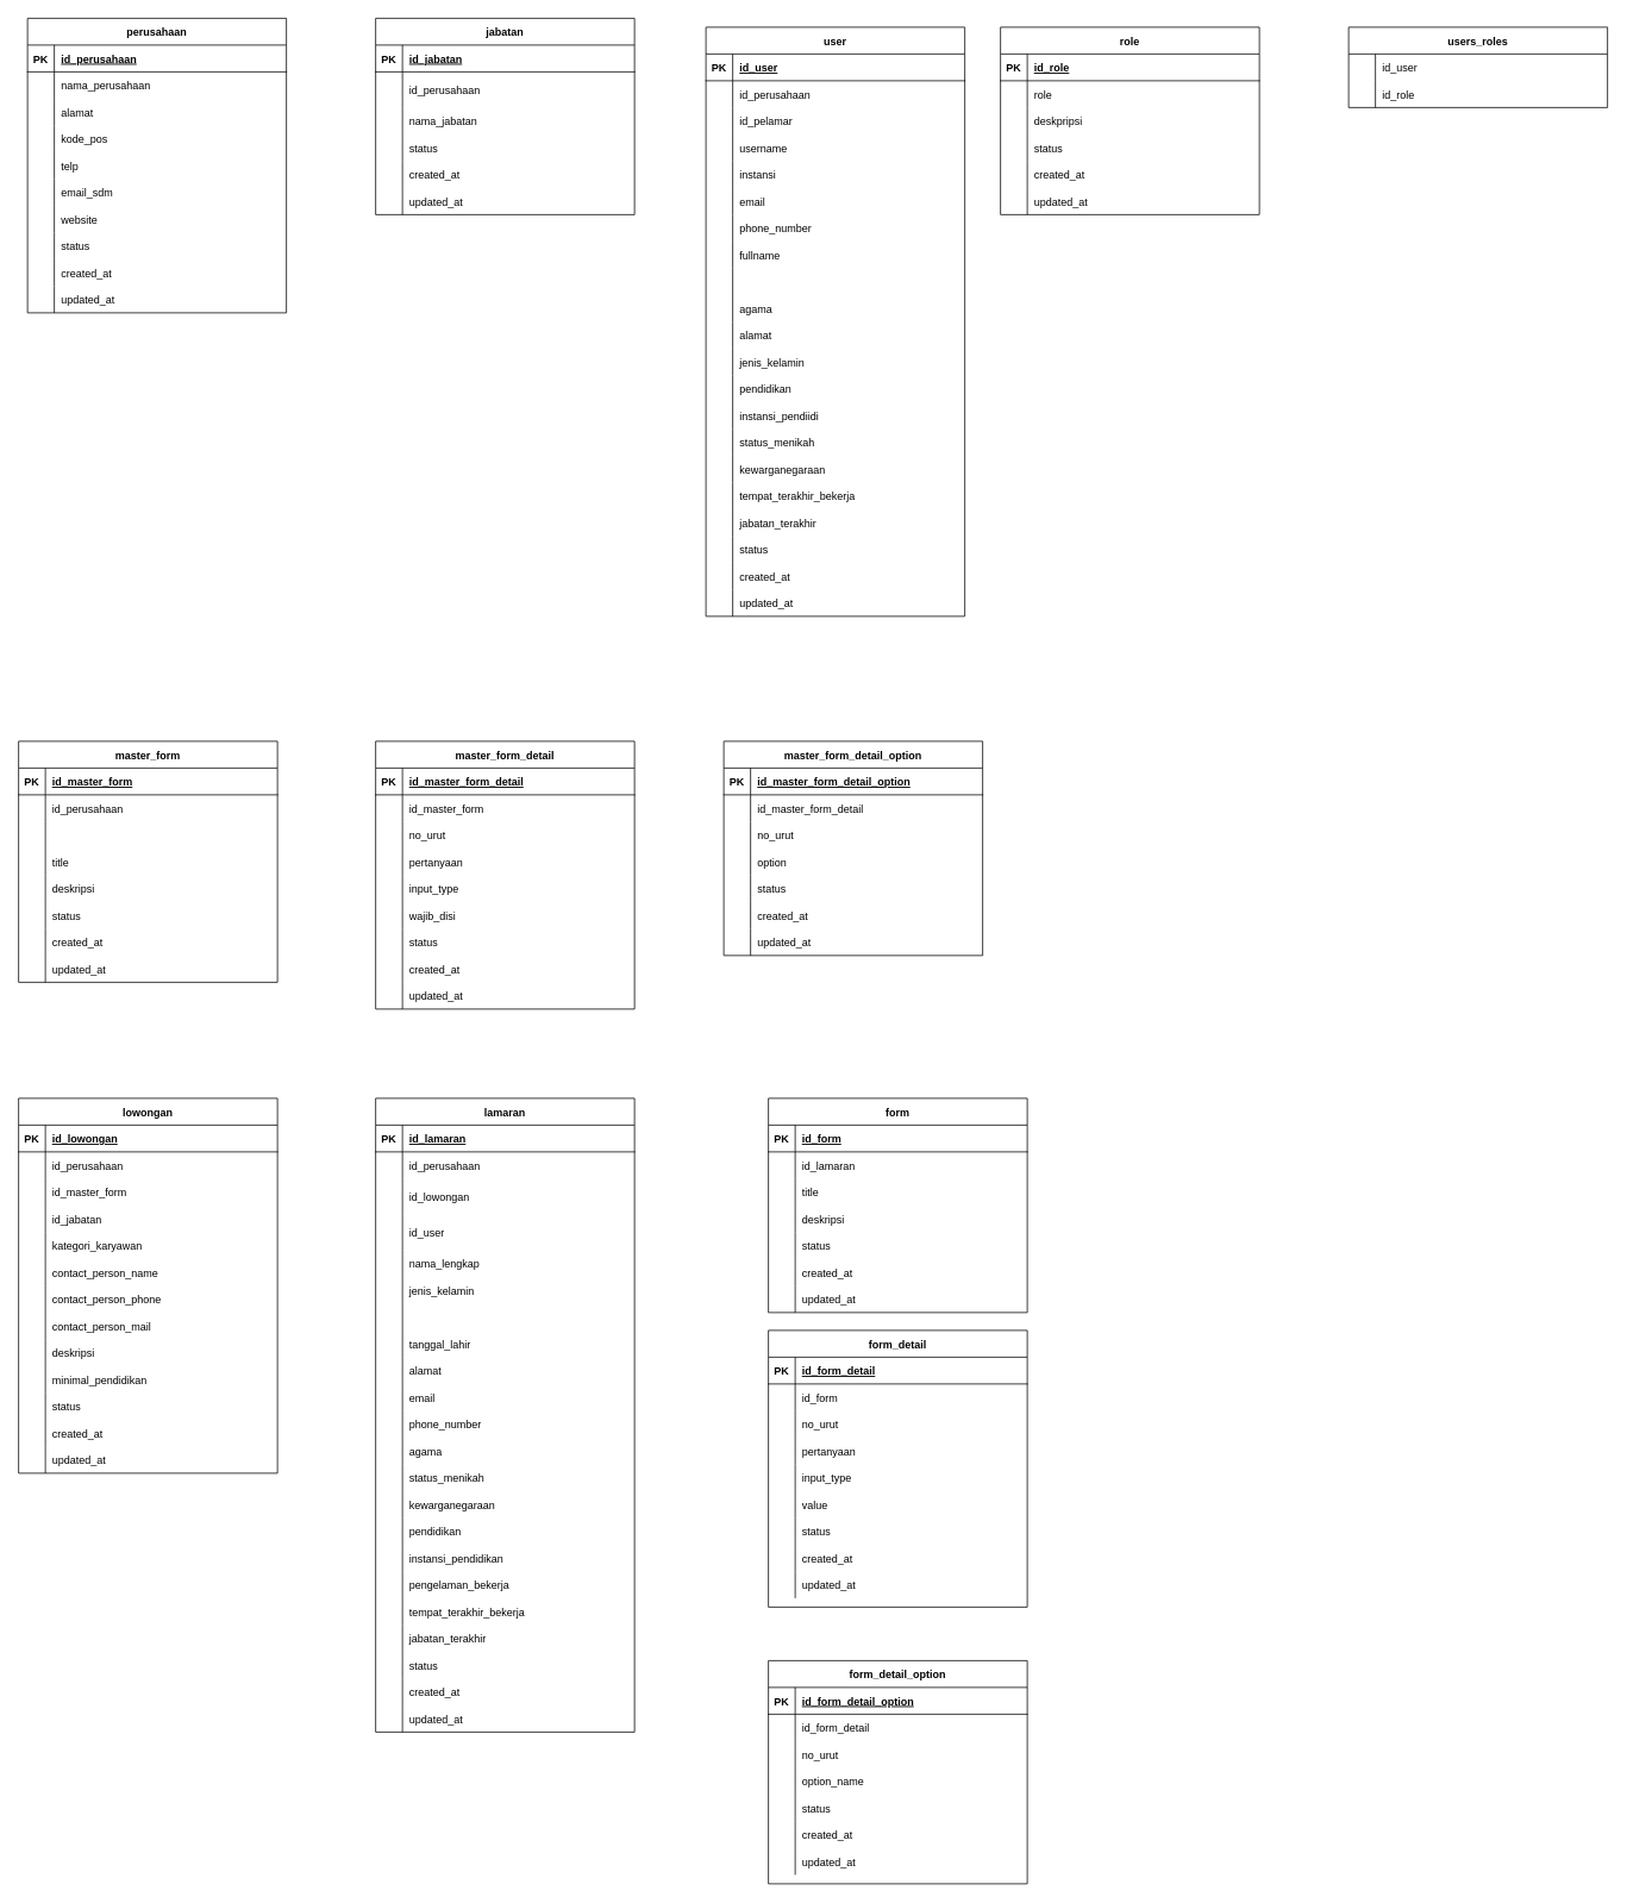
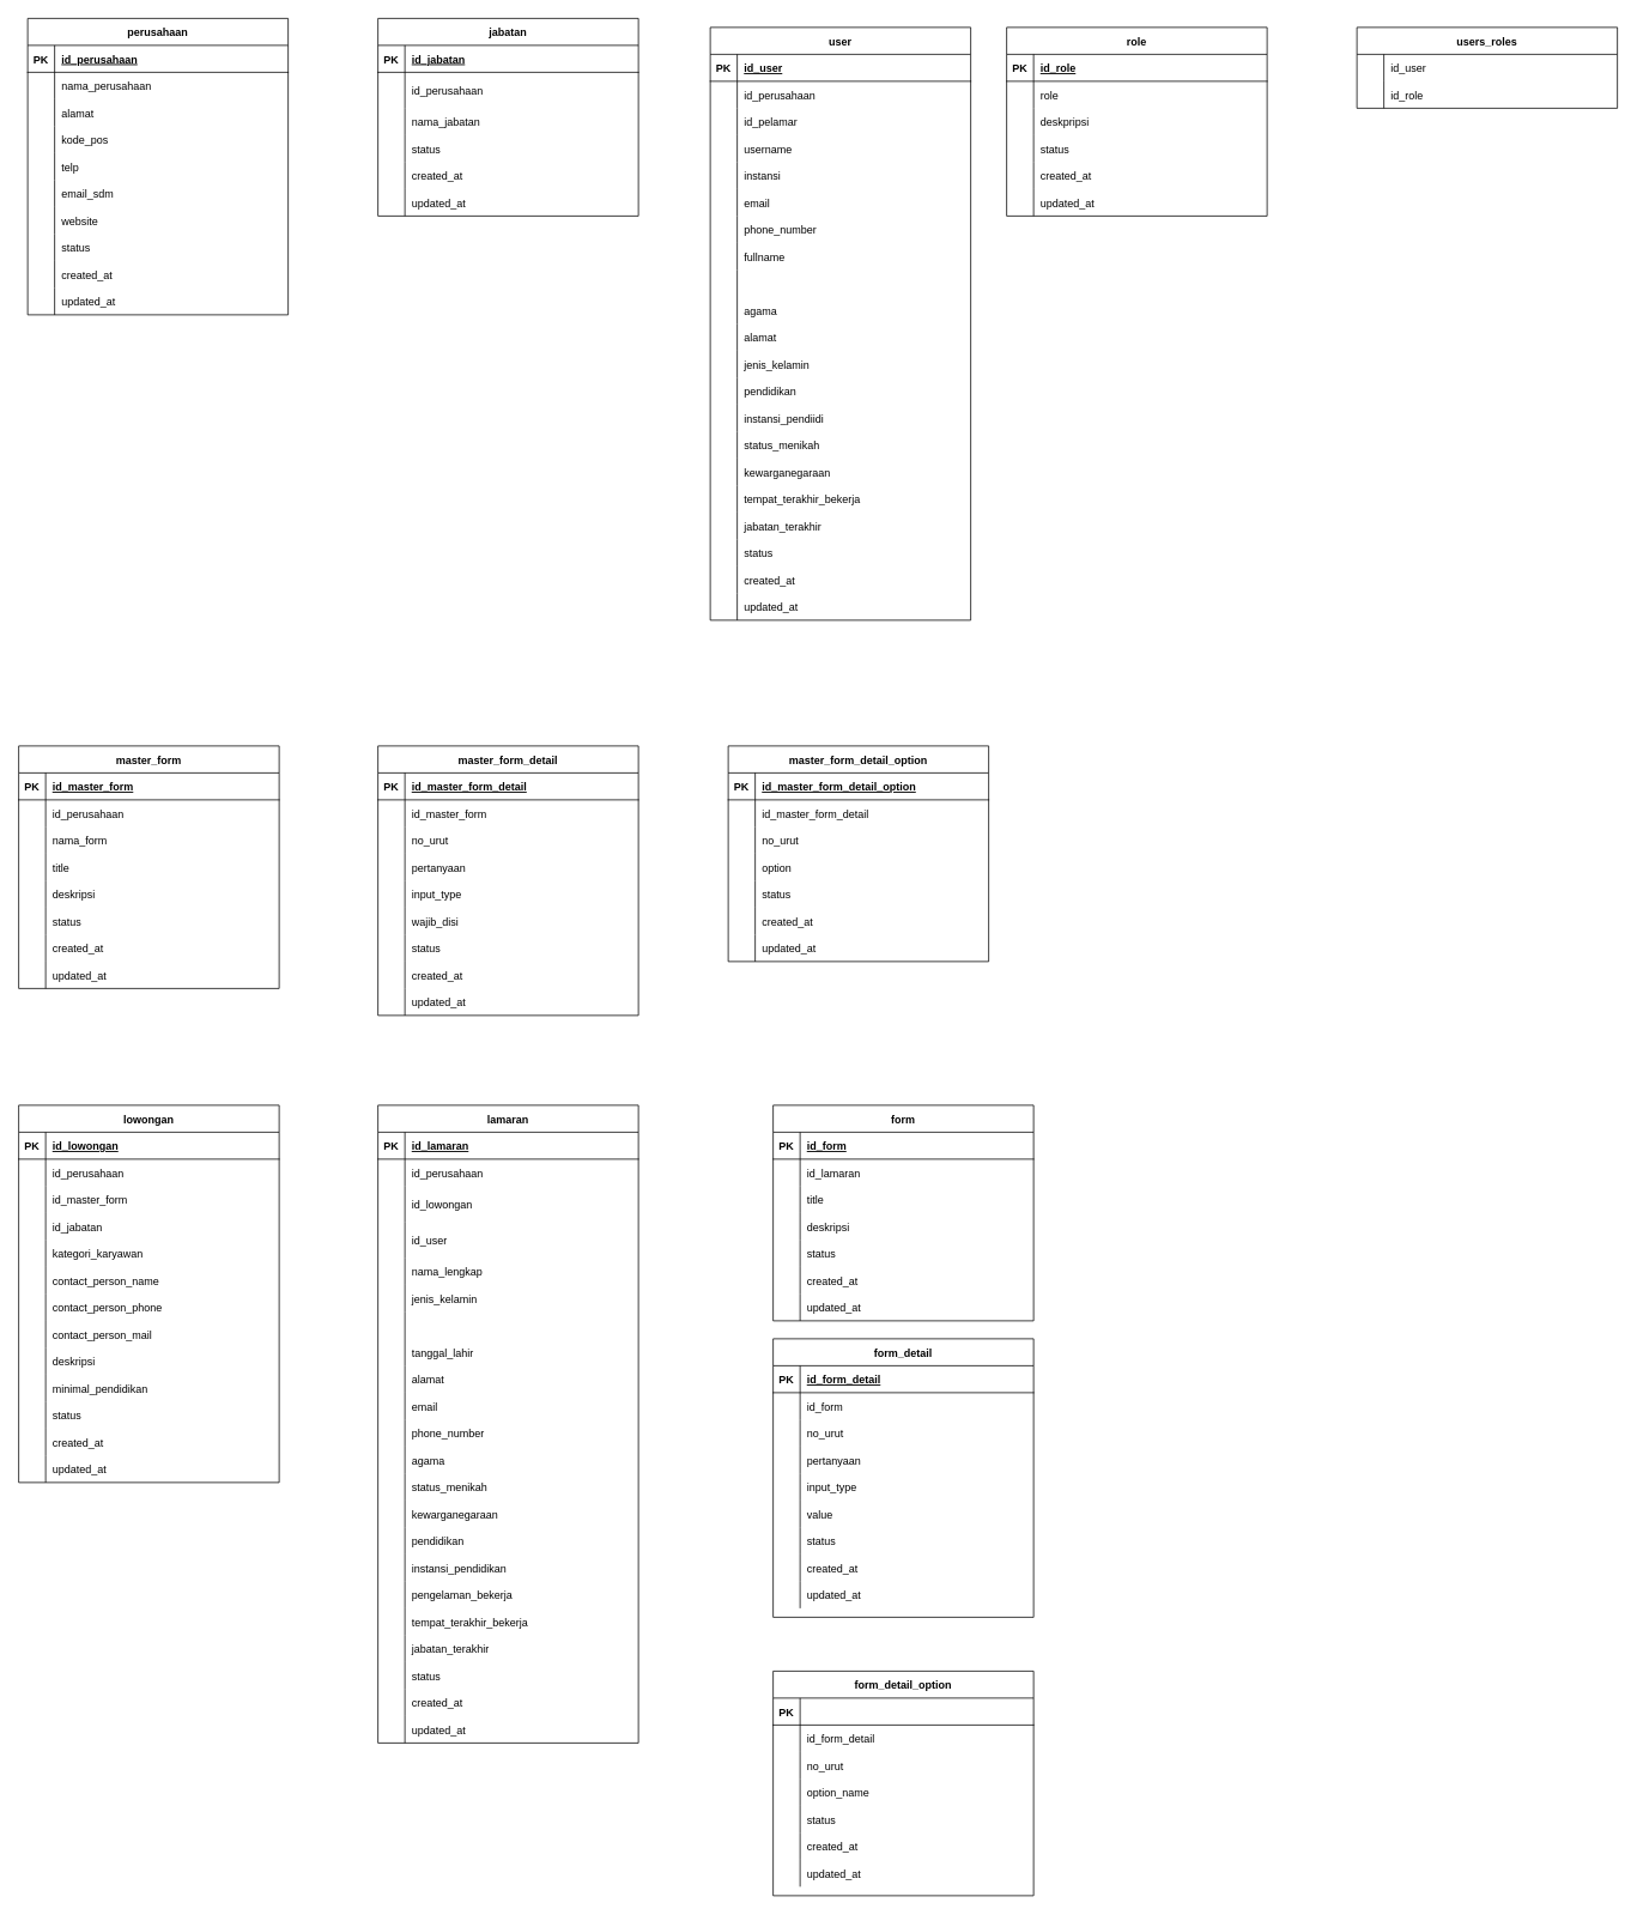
+ <mxCell id="150" value="nama_form" style="shape=partialRectangle;overflow=hidden;connectable=0;fillColor=none;top=0;left=0;bottom=0;right=0;align=left;spacingLeft=6;" parent="148" vertex="1"><mxGeometry x="30" width="260" height="30" as="geometry"><mxRectangle width="260" height="30" as="alternateBounds" /></mxGeometry></mxCell>
- <mxCell id="375" value="id_form_detail_option" style="shape=partialRectangle;overflow=hidden;connectable=0;fillColor=none;top=0;left=0;bottom=0;right=0;align=left;spacingLeft=6;fontStyle=5;" parent="373" vertex="1"><mxGeometry x="30" width="260" height="30" as="geometry"><mxRectangle width="260" height="30" as="alternateBounds" /></mxGeometry></mxCell>
